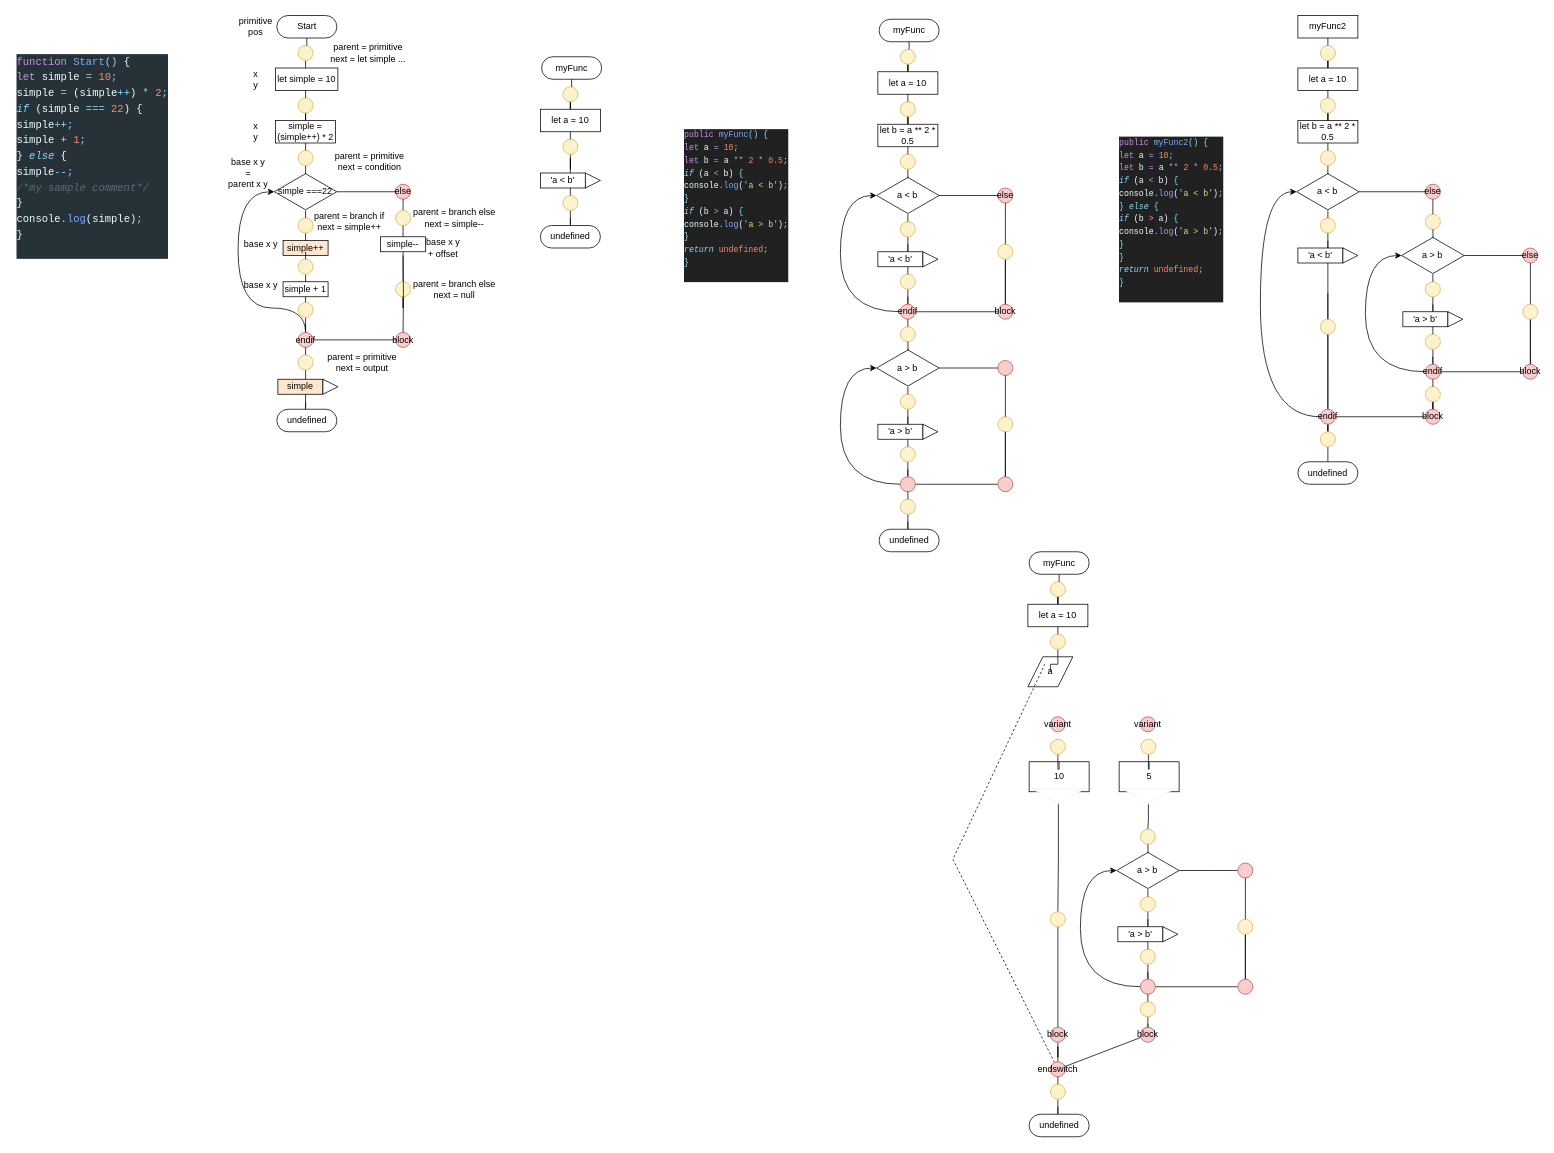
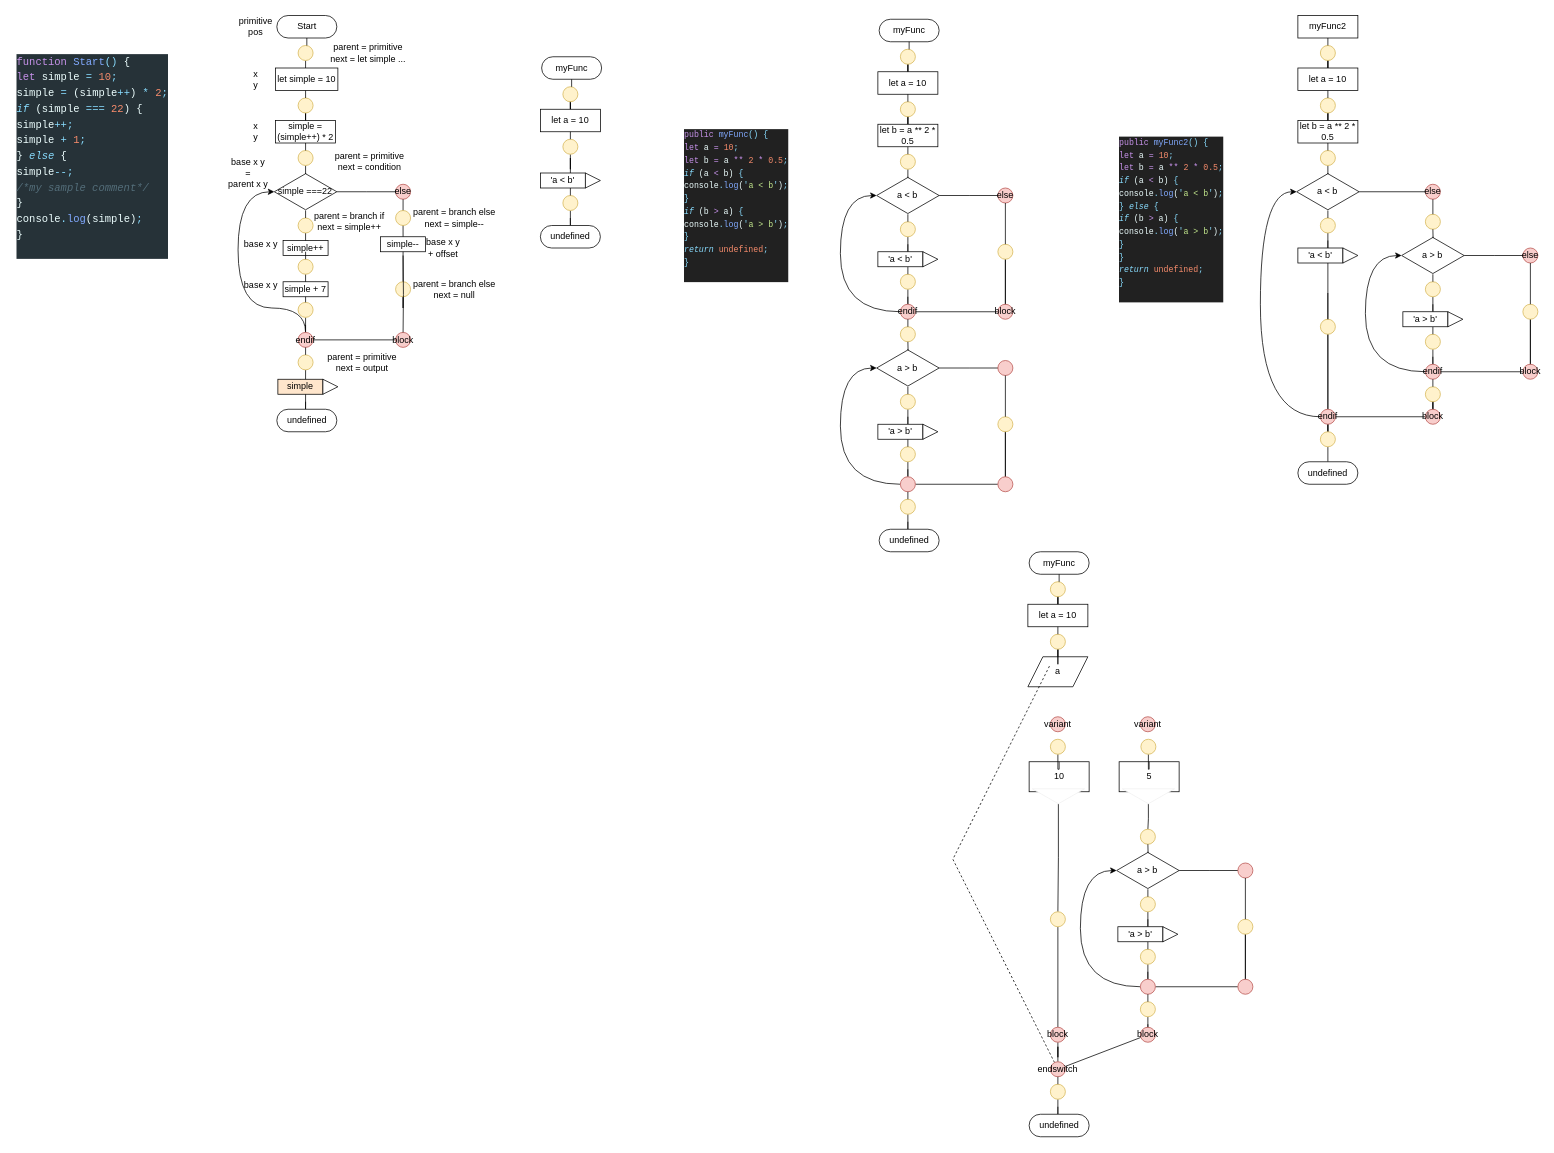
- <mxCell id="205" value="simple++" style="rounded=0;whiteSpace=wrap;html=1;fillColor=#ffe6cc;" parent="1" vertex="1"><mxGeometry x="376.94" y="320" width="60" height="20" as="geometry" /></mxCell>
+ <mxCell id="205" value="simple++" style="rounded=0;whiteSpace=wrap;html=1;" parent="1" vertex="1"><mxGeometry x="376.94" y="320" width="60" height="20" as="geometry" /></mxCell>
- <mxCell id="223" value="simple + 1" style="rounded=0;whiteSpace=wrap;html=1;" parent="1" vertex="1"><mxGeometry x="376.94" y="375" width="60" height="20" as="geometry" /></mxCell>
+ <mxCell id="223" value="simple + 7" style="rounded=0;whiteSpace=wrap;html=1;" parent="1" vertex="1"><mxGeometry x="376.94" y="375" width="60" height="20" as="geometry" /></mxCell>
- <mxCell id="129" value="a" style="shape=parallelogram;perimeter=parallelogramPerimeter;whiteSpace=wrap;html=1;fixedSize=1;" parent="1" vertex="1"><mxGeometry x="1370" y="875" width="60" height="40" as="geometry" /></mxCell>
+ <mxCell id="129" value="a" style="shape=parallelogram;perimeter=parallelogramPerimeter;whiteSpace=wrap;html=1;fixedSize=1;" parent="1" vertex="1"><mxGeometry x="1370" y="875" width="80" height="40" as="geometry" /></mxCell>
